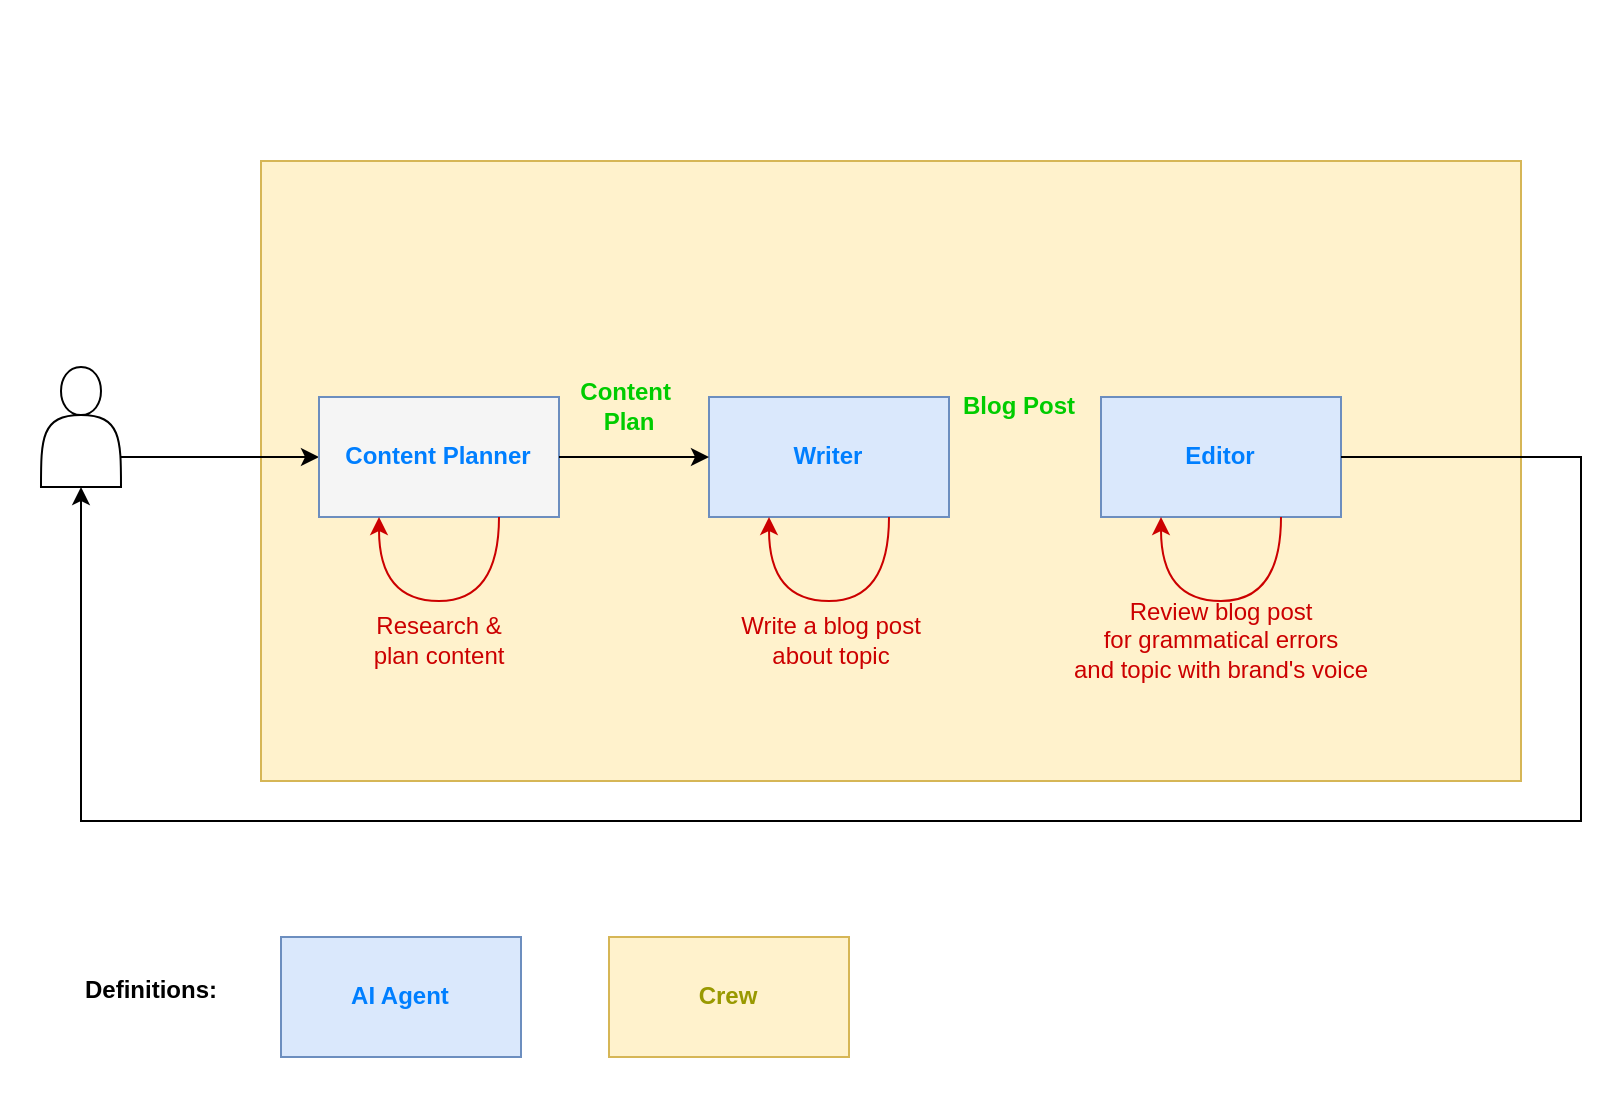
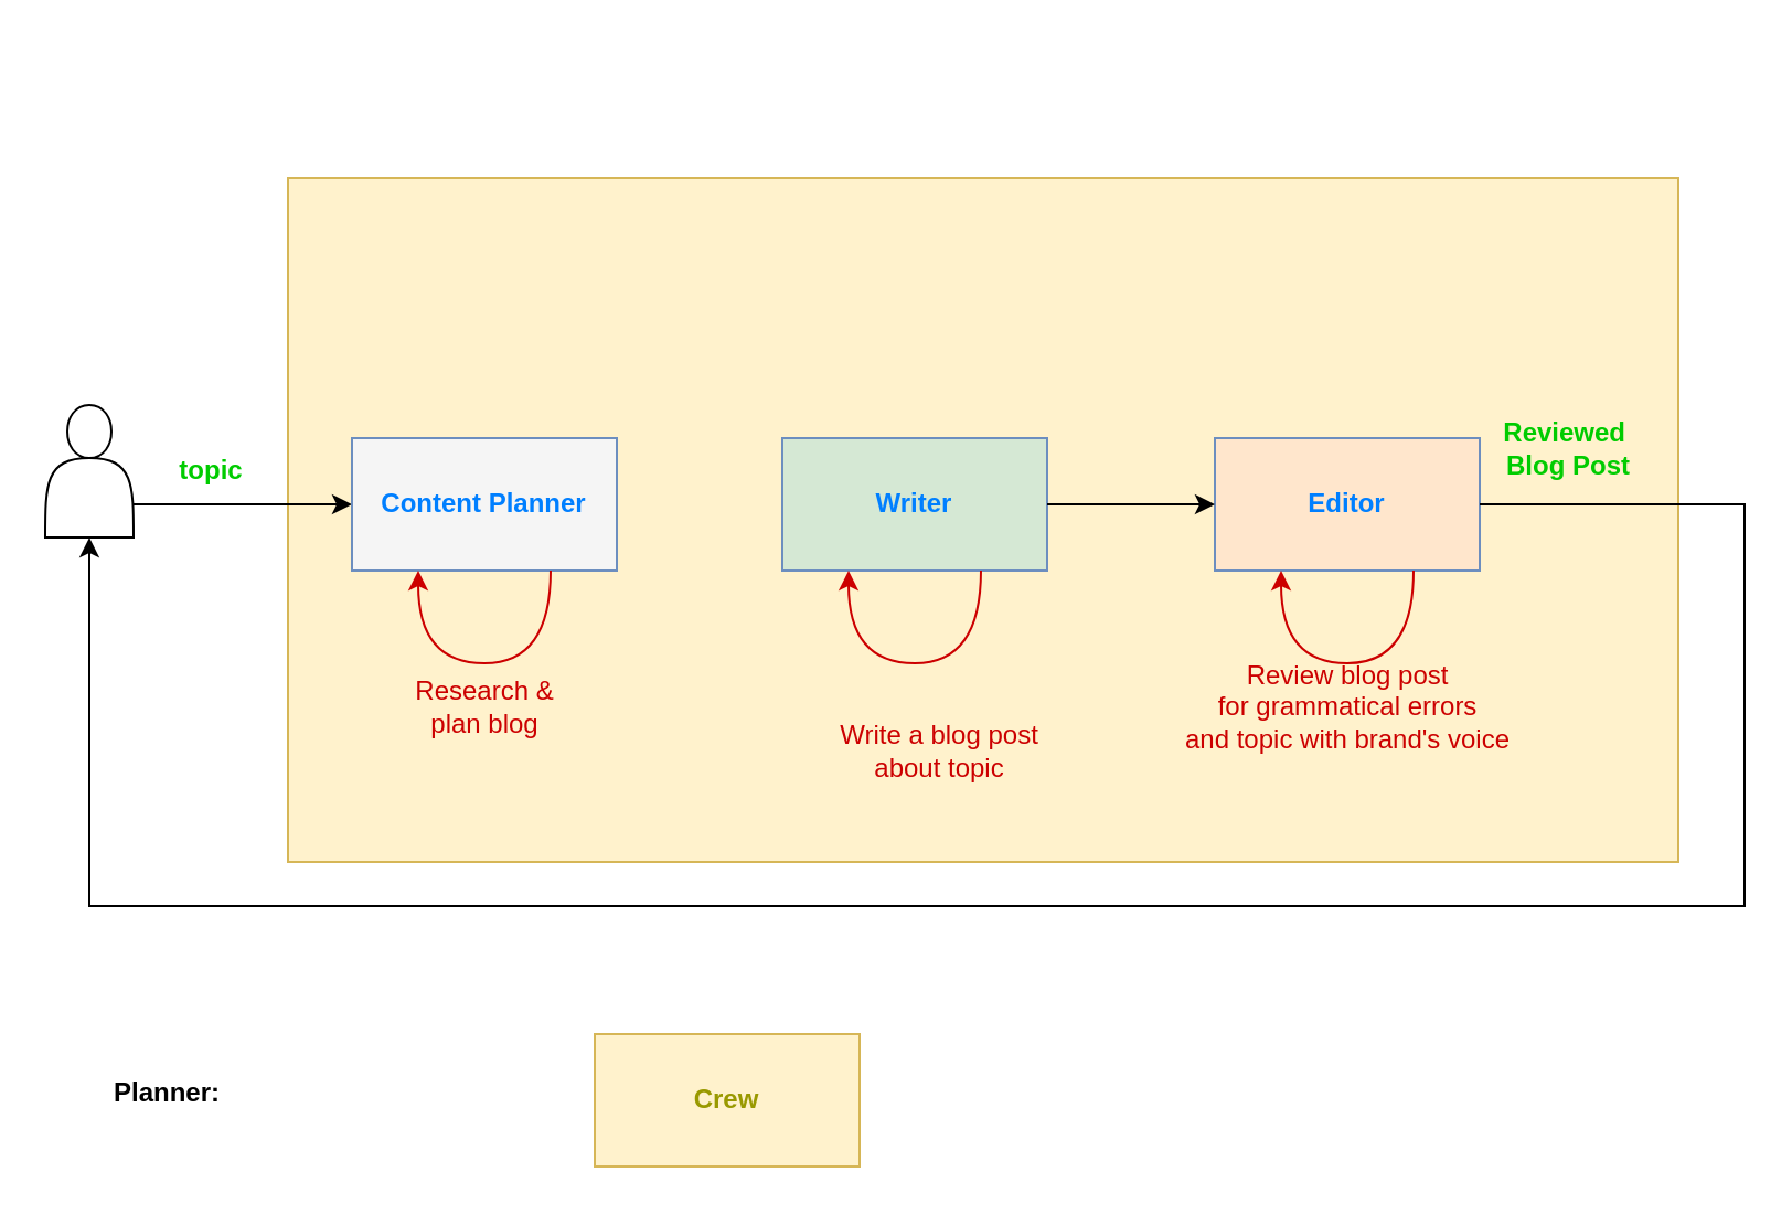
- <mxCell id="25" value="Content&amp;nbsp;&lt;div&gt;Plan&lt;/div&gt;" style="text;html=1;align=center;verticalAlign=middle;resizable=0;points=[];autosize=1;strokeColor=none;fillColor=none;fontColor=#00CC00;fontStyle=1" vertex="1" parent="1"><mxGeometry x="279" y="183" width="70" height="40" as="geometry" /></mxCell>
- <mxCell id="26" value="Blog Post" style="text;html=1;align=center;verticalAlign=middle;resizable=0;points=[];autosize=1;strokeColor=none;fillColor=none;fontColor=#00CC00;fontStyle=1" vertex="1" parent="1"><mxGeometry x="474" y="188" width="70" height="30" as="geometry" /></mxCell>
+ <mxCell id="27" value="Reviewed&amp;nbsp;&lt;div&gt;Blog Post&lt;/div&gt;" style="text;html=1;align=center;verticalAlign=middle;resizable=0;points=[];autosize=1;strokeColor=none;fillColor=none;fontColor=#00CC00;fontStyle=1" vertex="1" parent="1"><mxGeometry x="670" y="183" width="80" height="40" as="geometry" /></mxCell>
+ <mxCell id="23" value="&lt;b&gt;&lt;font style=&quot;color: rgb(0, 204, 0);&quot;&gt;topic&lt;/font&gt;&lt;/b&gt;" style="text;html=1;align=center;verticalAlign=middle;resizable=0;points=[];autosize=1;strokeColor=none;fillColor=none;" vertex="1" parent="1"><mxGeometry x="70" y="198" width="50" height="30" as="geometry" /></mxCell>
- <mxCell id="17" style="edgeStyle=orthogonalEdgeStyle;rounded=0;orthogonalLoop=1;jettySize=auto;html=1;exitX=1;exitY=0.5;exitDx=0;exitDy=0;entryX=0;entryY=0.5;entryDx=0;entryDy=0;" edge="1" parent="1" source="7" target="11"><mxGeometry relative="1" as="geometry" /></mxCell>
- <mxCell id="11" value="&lt;font style=&quot;color: rgb(0, 127, 255);&quot;&gt;&lt;b&gt;Writer&lt;/b&gt;&lt;/font&gt;" style="rounded=0;whiteSpace=wrap;html=1;fillColor=#dae8fc;strokeColor=#6c8ebf;" vertex="1" parent="9"><mxGeometry y="58" width="120" height="60" as="geometry" /></mxCell>
+ <mxCell id="11" value="&lt;font style=&quot;color: rgb(0, 127, 255);&quot;&gt;&lt;b&gt;Writer&lt;/b&gt;&lt;/font&gt;" style="rounded=0;whiteSpace=wrap;html=1;fillColor=#d5e8d4;strokeColor=#6c8ebf;" vertex="1" parent="9"><mxGeometry y="58" width="120" height="60" as="geometry" /></mxCell>
+ <mxCell id="18" style="edgeStyle=orthogonalEdgeStyle;rounded=0;orthogonalLoop=1;jettySize=auto;html=1;exitX=1;exitY=0.5;exitDx=0;exitDy=0;" edge="1" parent="1" source="11" target="15"><mxGeometry relative="1" as="geometry" /></mxCell>
- <mxCell id="15" value="&lt;b&gt;&lt;font style=&quot;color: rgb(0, 127, 255);&quot;&gt;Editor&lt;/font&gt;&lt;/b&gt;" style="rounded=0;whiteSpace=wrap;html=1;fillColor=#dae8fc;strokeColor=#6c8ebf;" vertex="1" parent="13"><mxGeometry y="58" width="120" height="60" as="geometry" /></mxCell>
+ <mxCell id="15" value="&lt;b&gt;&lt;font style=&quot;color: rgb(0, 127, 255);&quot;&gt;Editor&lt;/font&gt;&lt;/b&gt;" style="rounded=0;whiteSpace=wrap;html=1;fillColor=#ffe6cc;strokeColor=#6c8ebf;" vertex="1" parent="13"><mxGeometry y="58" width="120" height="60" as="geometry" /></mxCell>
- <mxCell id="20" value="Research &amp;amp;&lt;div&gt;plan content&lt;/div&gt;" style="text;html=1;align=center;verticalAlign=middle;resizable=0;points=[];autosize=1;strokeColor=none;fillColor=none;fontColor=#CC0000;fontStyle=0" vertex="1" parent="1"><mxGeometry x="174" y="300" width="90" height="40" as="geometry" /></mxCell>
+ <mxCell id="20" value="Research &amp;amp;&lt;div&gt;plan blog&lt;/div&gt;" style="text;html=1;align=center;verticalAlign=middle;resizable=0;points=[];autosize=1;strokeColor=none;fillColor=none;fontColor=#CC0000;fontStyle=0" vertex="1" parent="1"><mxGeometry x="174" y="300" width="90" height="40" as="geometry" /></mxCell>
- <mxCell id="21" value="Write a blog post&lt;div&gt;about topic&lt;/div&gt;" style="text;html=1;align=center;verticalAlign=middle;resizable=0;points=[];autosize=1;strokeColor=none;fillColor=none;fontColor=#CC0000;fontStyle=0" vertex="1" parent="1"><mxGeometry x="360" y="300" width="110" height="40" as="geometry" /></mxCell>
+ <mxCell id="21" value="Write a blog post&lt;div&gt;about topic&lt;/div&gt;" style="text;html=1;align=center;verticalAlign=middle;resizable=0;points=[];autosize=1;strokeColor=none;fillColor=none;fontColor=#CC0000;fontStyle=0" vertex="1" parent="1"><mxGeometry x="370" y="320" width="110" height="40" as="geometry" /></mxCell>
- <mxCell id="29" value="&lt;b&gt;Definitions:&lt;/b&gt;" style="text;html=1;align=center;verticalAlign=middle;resizable=0;points=[];autosize=1;strokeColor=none;fillColor=none;" vertex="1" parent="1"><mxGeometry x="30" y="480" width="90" height="30" as="geometry" /></mxCell>
+ <mxCell id="29" value="&lt;b&gt;Planner:&lt;/b&gt;" style="text;html=1;align=center;verticalAlign=middle;resizable=0;points=[];autosize=1;strokeColor=none;fillColor=none;" vertex="1" parent="1"><mxGeometry x="30" y="480" width="90" height="30" as="geometry" /></mxCell>
- <mxCell id="32" value="&lt;font style=&quot;color: rgb(0, 127, 255);&quot;&gt;&lt;b style=&quot;&quot;&gt;AI Agent&lt;/b&gt;&lt;/font&gt;" style="rounded=0;whiteSpace=wrap;html=1;fillColor=#dae8fc;strokeColor=#6c8ebf;" vertex="1" parent="30"><mxGeometry y="58" width="120" height="60" as="geometry" /></mxCell>
- <mxCell id="28" value="&lt;font style=&quot;color: rgb(153, 153, 0);&quot;&gt;&lt;b style=&quot;&quot;&gt;Crew&lt;/b&gt;&lt;/font&gt;" style="rounded=0;whiteSpace=wrap;html=1;fillColor=#fff2cc;strokeColor=#d6b656;" vertex="1" parent="1"><mxGeometry x="304" y="468" width="120" height="60" as="geometry" /></mxCell>
+ <mxCell id="28" value="&lt;font style=&quot;color: rgb(153, 153, 0);&quot;&gt;&lt;b style=&quot;&quot;&gt;Crew&lt;/b&gt;&lt;/font&gt;" style="rounded=0;whiteSpace=wrap;html=1;fillColor=#fff2cc;strokeColor=#d6b656;" vertex="1" parent="1"><mxGeometry x="269" y="468" width="120" height="60" as="geometry" /></mxCell>
